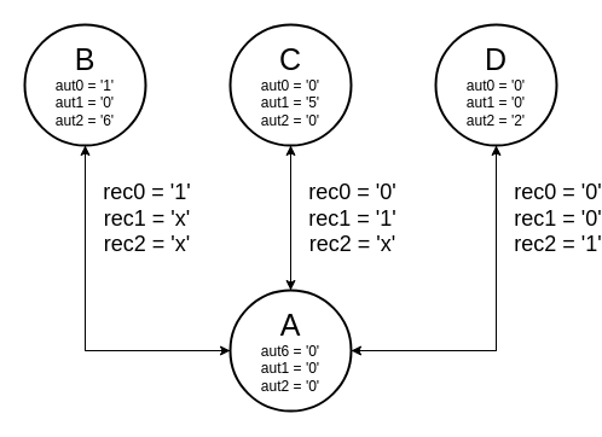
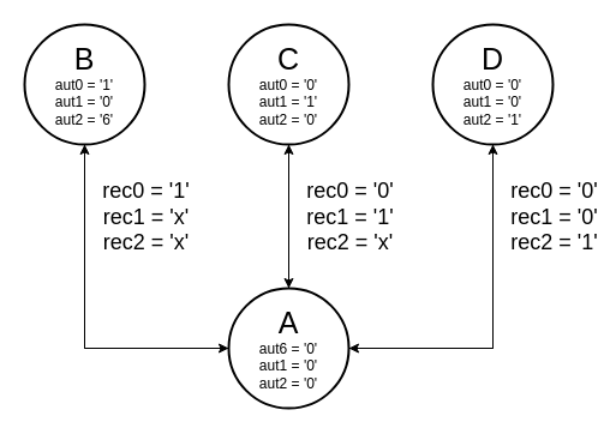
- <mxCell id="12" value="&lt;font style=&quot;font-size: 25px;&quot;&gt;C&lt;/font&gt;&lt;br&gt;&lt;div&gt;aut0 = '0'&lt;/div&gt;&lt;div&gt;aut1 = '5'&lt;br&gt;aut2 = '0'&lt;br&gt;&lt;/div&gt;" style="strokeWidth=2;html=1;shape=mxgraph.flowchart.start_2;whiteSpace=wrap;" vertex="1" parent="1"><mxGeometry x="190" y="20" width="100" height="100" as="geometry" /></mxCell>
+ <mxCell id="12" value="&lt;font style=&quot;font-size: 25px;&quot;&gt;C&lt;/font&gt;&lt;br&gt;&lt;div&gt;aut0 = '0'&lt;/div&gt;&lt;div&gt;aut1 = '1'&lt;br&gt;aut2 = '0'&lt;br&gt;&lt;/div&gt;" style="strokeWidth=2;html=1;shape=mxgraph.flowchart.start_2;whiteSpace=wrap;" vertex="1" parent="1"><mxGeometry x="190" y="20" width="100" height="100" as="geometry" /></mxCell>
- <mxCell id="10" value="&lt;font style=&quot;font-size: 25px;&quot;&gt;D&lt;/font&gt;&lt;br&gt;&lt;div&gt;aut0 = '0'&lt;/div&gt;&lt;div&gt;aut1 = '0'&lt;br&gt;aut2 = '2'&lt;br&gt;&lt;/div&gt;" style="strokeWidth=2;html=1;shape=mxgraph.flowchart.start_2;whiteSpace=wrap;" vertex="1" parent="1"><mxGeometry x="360" y="20" width="100" height="100" as="geometry" /></mxCell>
+ <mxCell id="10" value="&lt;font style=&quot;font-size: 25px;&quot;&gt;D&lt;/font&gt;&lt;br&gt;&lt;div&gt;aut0 = '0'&lt;/div&gt;&lt;div&gt;aut1 = '0'&lt;br&gt;aut2 = '1'&lt;br&gt;&lt;/div&gt;" style="strokeWidth=2;html=1;shape=mxgraph.flowchart.start_2;whiteSpace=wrap;" vertex="1" parent="1"><mxGeometry x="360" y="20" width="100" height="100" as="geometry" /></mxCell>
